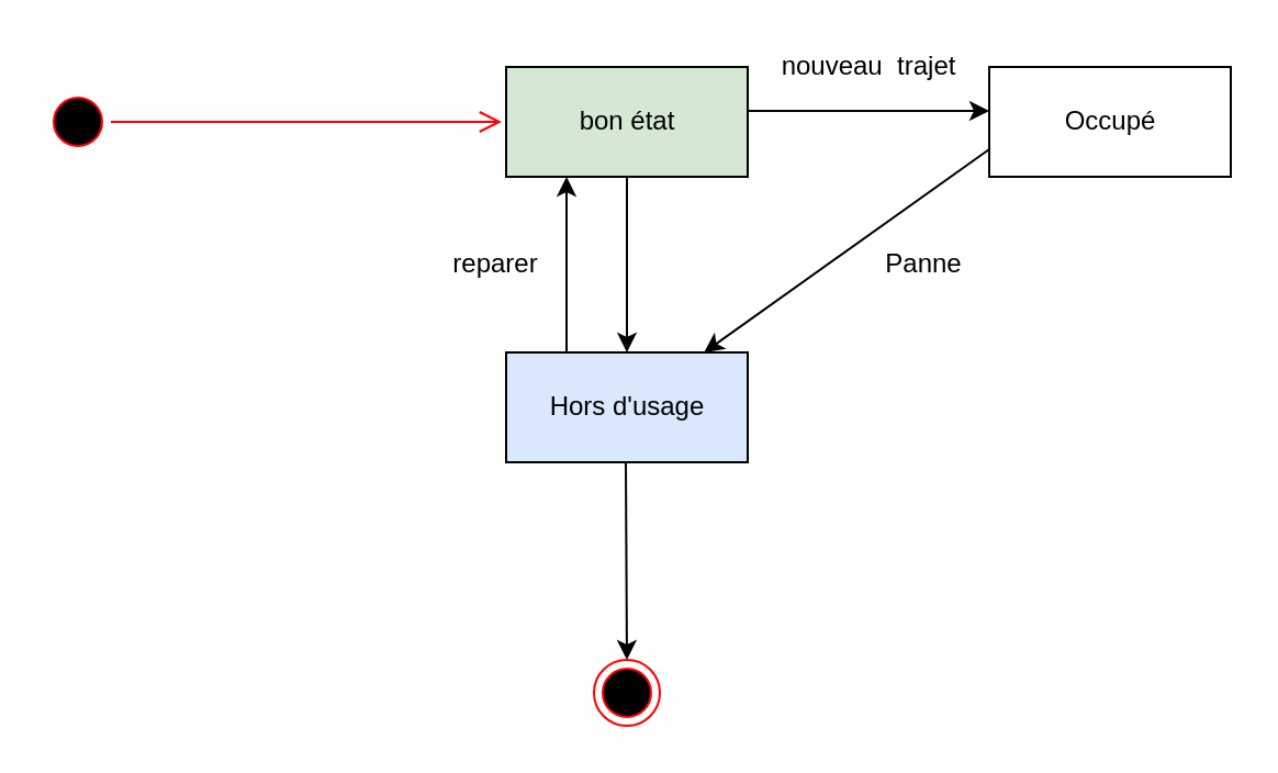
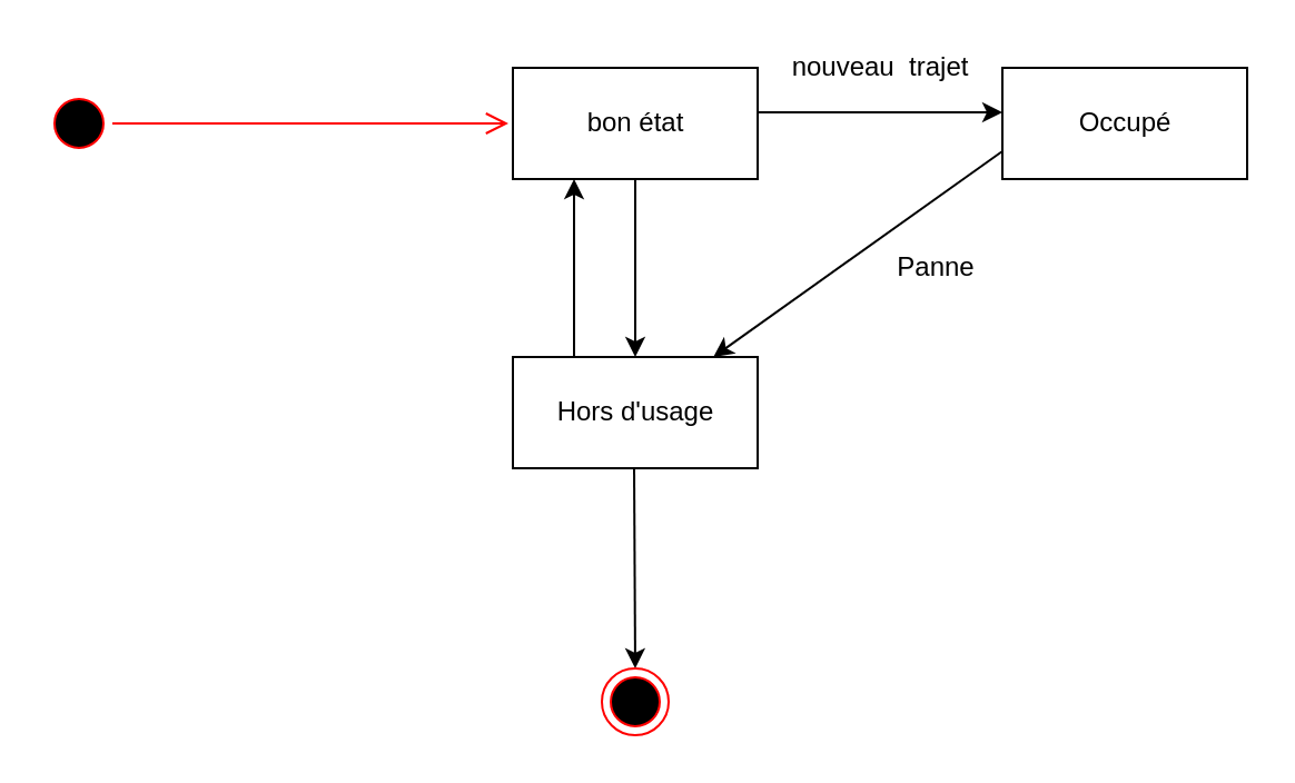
- <mxCell id="4" value="bon état" style="html=1;fillColor=#d5e8d4;" vertex="1" parent="1"><mxGeometry x="230" y="30" width="110" height="50" as="geometry" /></mxCell>
+ <mxCell id="4" value="bon état" style="html=1;" vertex="1" parent="1"><mxGeometry x="230" y="30" width="110" height="50" as="geometry" /></mxCell>
- <mxCell id="12" value="reparer" style="text;html=1;align=center;verticalAlign=middle;resizable=0;points=[];autosize=1;strokeColor=none;fillColor=none;" vertex="1" parent="1"><mxGeometry x="200" y="110" width="50" height="20" as="geometry" /></mxCell>
- <mxCell id="11" value="Hors d'usage" style="html=1;fillColor=#dae8fc;" vertex="1" parent="1"><mxGeometry x="230" y="160" width="110" height="50" as="geometry" /></mxCell>
+ <mxCell id="11" value="Hors d'usage" style="html=1;" vertex="1" parent="1"><mxGeometry x="230" y="160" width="110" height="50" as="geometry" /></mxCell>
